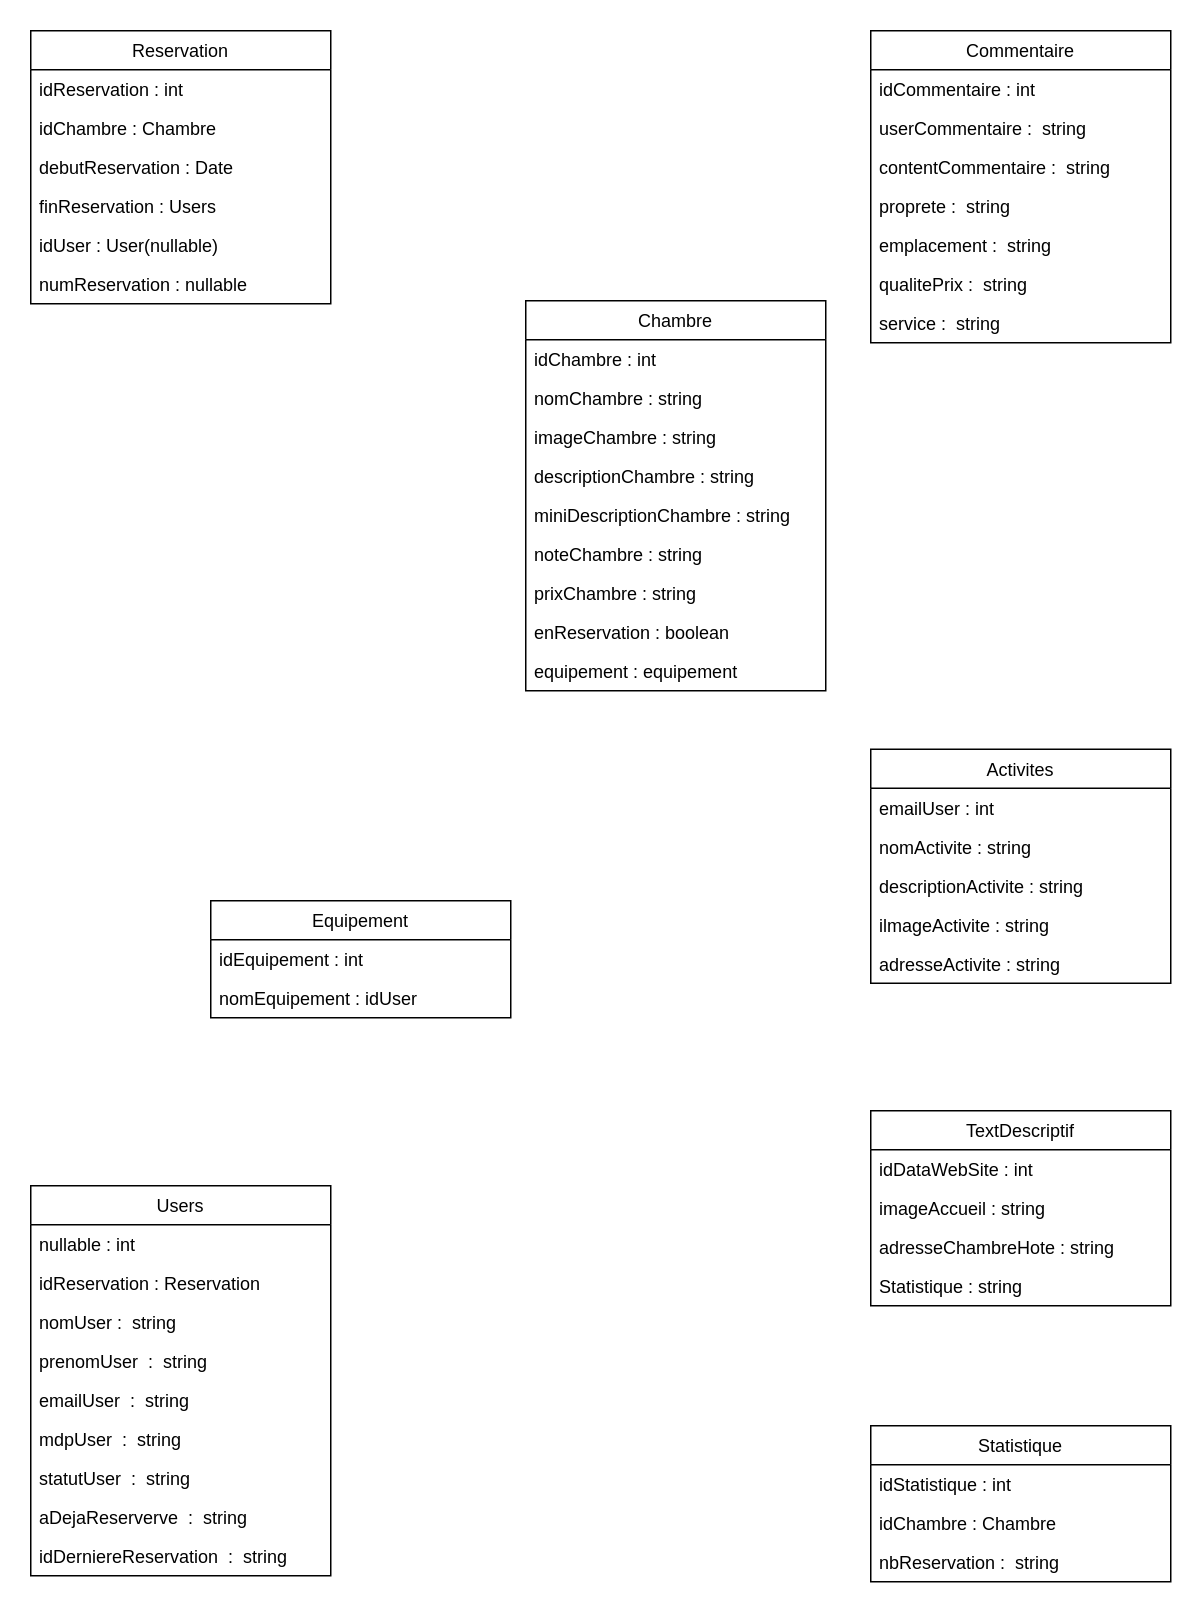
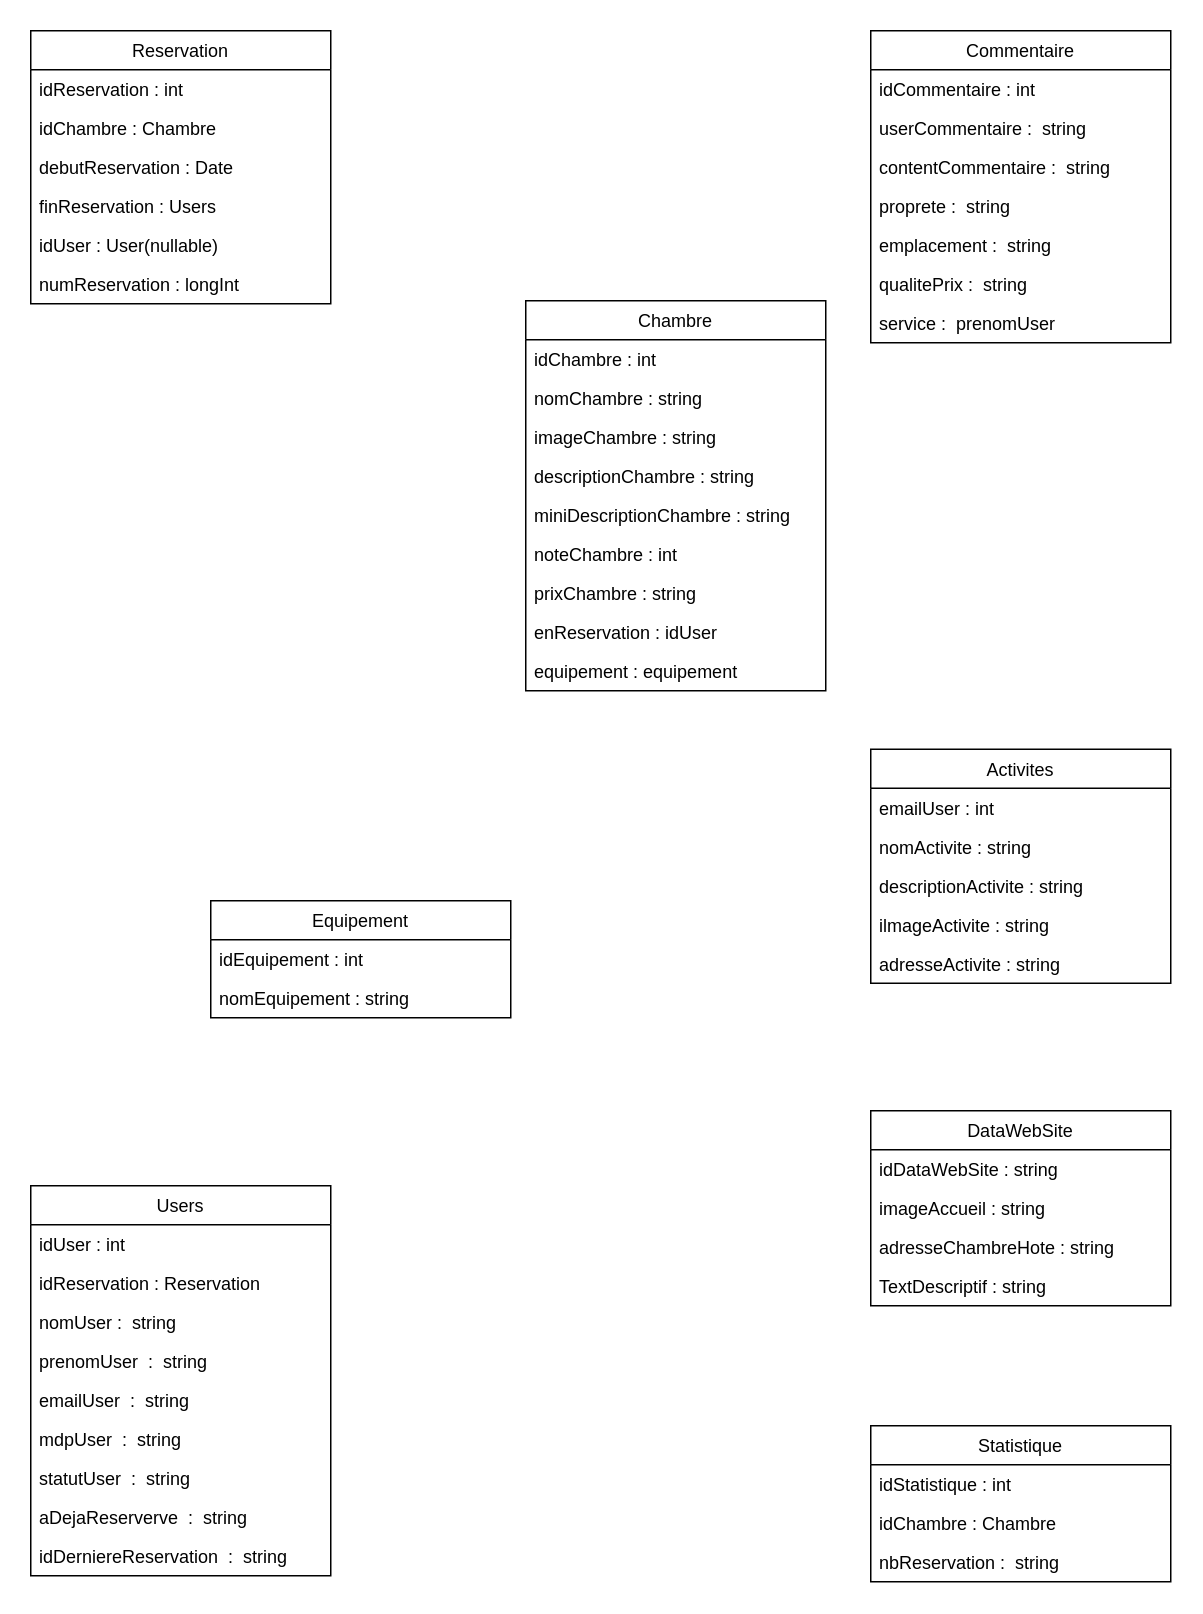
- <mxCell id="18" value="numReservation : nullable" style="text;strokeColor=none;fillColor=none;align=left;verticalAlign=top;spacingLeft=4;spacingRight=4;overflow=hidden;rotatable=0;points=[[0,0.5],[1,0.5]];portConstraint=eastwest;" vertex="1" parent="12"><mxGeometry y="156" width="200" height="26" as="geometry" /></mxCell>
+ <mxCell id="18" value="numReservation : longInt" style="text;strokeColor=none;fillColor=none;align=left;verticalAlign=top;spacingLeft=4;spacingRight=4;overflow=hidden;rotatable=0;points=[[0,0.5],[1,0.5]];portConstraint=eastwest;" vertex="1" parent="12"><mxGeometry y="156" width="200" height="26" as="geometry" /></mxCell>
- <mxCell id="38" value="service :  string" style="text;strokeColor=none;fillColor=none;align=left;verticalAlign=top;spacingLeft=4;spacingRight=4;overflow=hidden;rotatable=0;points=[[0,0.5],[1,0.5]];portConstraint=eastwest;" parent="31" vertex="1"><mxGeometry y="182" width="200" height="26" as="geometry" /></mxCell>
+ <mxCell id="38" value="service :  prenomUser" style="text;strokeColor=none;fillColor=none;align=left;verticalAlign=top;spacingLeft=4;spacingRight=4;overflow=hidden;rotatable=0;points=[[0,0.5],[1,0.5]];portConstraint=eastwest;" parent="31" vertex="1"><mxGeometry y="182" width="200" height="26" as="geometry" /></mxCell>
- <mxCell id="8" value="noteChambre : string" style="text;strokeColor=none;fillColor=none;align=left;verticalAlign=top;spacingLeft=4;spacingRight=4;overflow=hidden;rotatable=0;points=[[0,0.5],[1,0.5]];portConstraint=eastwest;" parent="2" vertex="1"><mxGeometry y="156" width="200" height="26" as="geometry" /></mxCell>
+ <mxCell id="8" value="noteChambre : int" style="text;strokeColor=none;fillColor=none;align=left;verticalAlign=top;spacingLeft=4;spacingRight=4;overflow=hidden;rotatable=0;points=[[0,0.5],[1,0.5]];portConstraint=eastwest;" parent="2" vertex="1"><mxGeometry y="156" width="200" height="26" as="geometry" /></mxCell>
- <mxCell id="10" value="enReservation : boolean" style="text;strokeColor=none;fillColor=none;align=left;verticalAlign=top;spacingLeft=4;spacingRight=4;overflow=hidden;rotatable=0;points=[[0,0.5],[1,0.5]];portConstraint=eastwest;" parent="2" vertex="1"><mxGeometry y="208" width="200" height="26" as="geometry" /></mxCell>
+ <mxCell id="10" value="enReservation : idUser" style="text;strokeColor=none;fillColor=none;align=left;verticalAlign=top;spacingLeft=4;spacingRight=4;overflow=hidden;rotatable=0;points=[[0,0.5],[1,0.5]];portConstraint=eastwest;" parent="2" vertex="1"><mxGeometry y="208" width="200" height="26" as="geometry" /></mxCell>
- <mxCell id="30" value="nomEquipement : idUser" style="text;strokeColor=none;fillColor=none;align=left;verticalAlign=top;spacingLeft=4;spacingRight=4;overflow=hidden;rotatable=0;points=[[0,0.5],[1,0.5]];portConstraint=eastwest;" parent="28" vertex="1"><mxGeometry y="52" width="200" height="26" as="geometry" /></mxCell>
+ <mxCell id="30" value="nomEquipement : string" style="text;strokeColor=none;fillColor=none;align=left;verticalAlign=top;spacingLeft=4;spacingRight=4;overflow=hidden;rotatable=0;points=[[0,0.5],[1,0.5]];portConstraint=eastwest;" parent="28" vertex="1"><mxGeometry y="52" width="200" height="26" as="geometry" /></mxCell>
- <mxCell id="23" value="TextDescriptif" style="swimlane;fontStyle=0;childLayout=stackLayout;horizontal=1;startSize=26;fillColor=none;horizontalStack=0;resizeParent=1;resizeParentMax=0;resizeLast=0;collapsible=1;marginBottom=0;" parent="1" vertex="1"><mxGeometry x="580" y="740" width="200" height="130" as="geometry" /></mxCell>
+ <mxCell id="23" value="DataWebSite" style="swimlane;fontStyle=0;childLayout=stackLayout;horizontal=1;startSize=26;fillColor=none;horizontalStack=0;resizeParent=1;resizeParentMax=0;resizeLast=0;collapsible=1;marginBottom=0;" parent="1" vertex="1"><mxGeometry x="580" y="740" width="200" height="130" as="geometry" /></mxCell>
- <mxCell id="24" value="idDataWebSite : int" style="text;strokeColor=none;fillColor=none;align=left;verticalAlign=top;spacingLeft=4;spacingRight=4;overflow=hidden;rotatable=0;points=[[0,0.5],[1,0.5]];portConstraint=eastwest;" parent="23" vertex="1"><mxGeometry y="26" width="200" height="26" as="geometry" /></mxCell>
+ <mxCell id="24" value="idDataWebSite : string" style="text;strokeColor=none;fillColor=none;align=left;verticalAlign=top;spacingLeft=4;spacingRight=4;overflow=hidden;rotatable=0;points=[[0,0.5],[1,0.5]];portConstraint=eastwest;" parent="23" vertex="1"><mxGeometry y="26" width="200" height="26" as="geometry" /></mxCell>
- <mxCell id="46" value="nullable : int" style="text;strokeColor=none;fillColor=none;align=left;verticalAlign=top;spacingLeft=4;spacingRight=4;overflow=hidden;rotatable=0;points=[[0,0.5],[1,0.5]];portConstraint=eastwest;" vertex="1" parent="45"><mxGeometry y="26" width="200" height="26" as="geometry" /></mxCell>
+ <mxCell id="46" value="idUser : int" style="text;strokeColor=none;fillColor=none;align=left;verticalAlign=top;spacingLeft=4;spacingRight=4;overflow=hidden;rotatable=0;points=[[0,0.5],[1,0.5]];portConstraint=eastwest;" vertex="1" parent="45"><mxGeometry y="26" width="200" height="26" as="geometry" /></mxCell>
- <mxCell id="27" value="Statistique : string" style="text;strokeColor=none;fillColor=none;align=left;verticalAlign=top;spacingLeft=4;spacingRight=4;overflow=hidden;rotatable=0;points=[[0,0.5],[1,0.5]];portConstraint=eastwest;" vertex="1" parent="23"><mxGeometry y="104" width="200" height="26" as="geometry" /></mxCell>
+ <mxCell id="27" value="TextDescriptif : string" style="text;strokeColor=none;fillColor=none;align=left;verticalAlign=top;spacingLeft=4;spacingRight=4;overflow=hidden;rotatable=0;points=[[0,0.5],[1,0.5]];portConstraint=eastwest;" vertex="1" parent="23"><mxGeometry y="104" width="200" height="26" as="geometry" /></mxCell>
